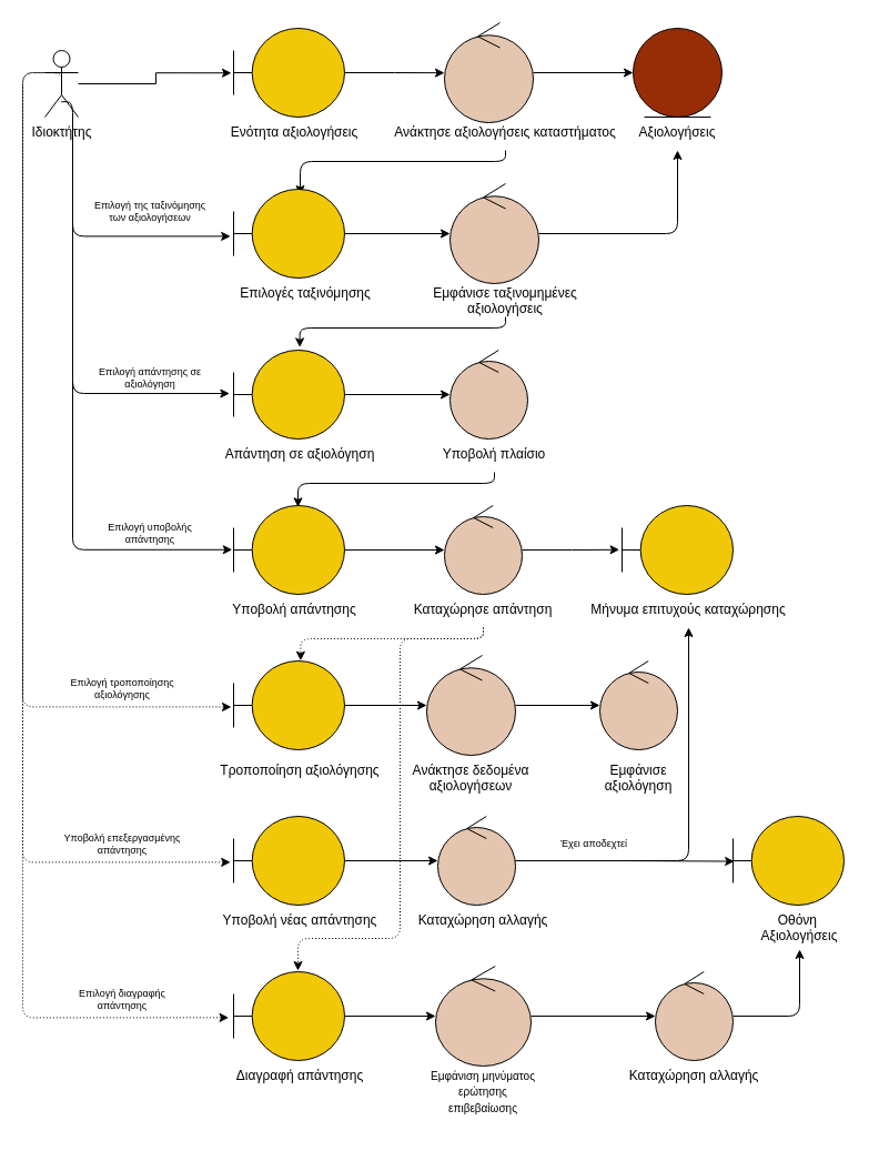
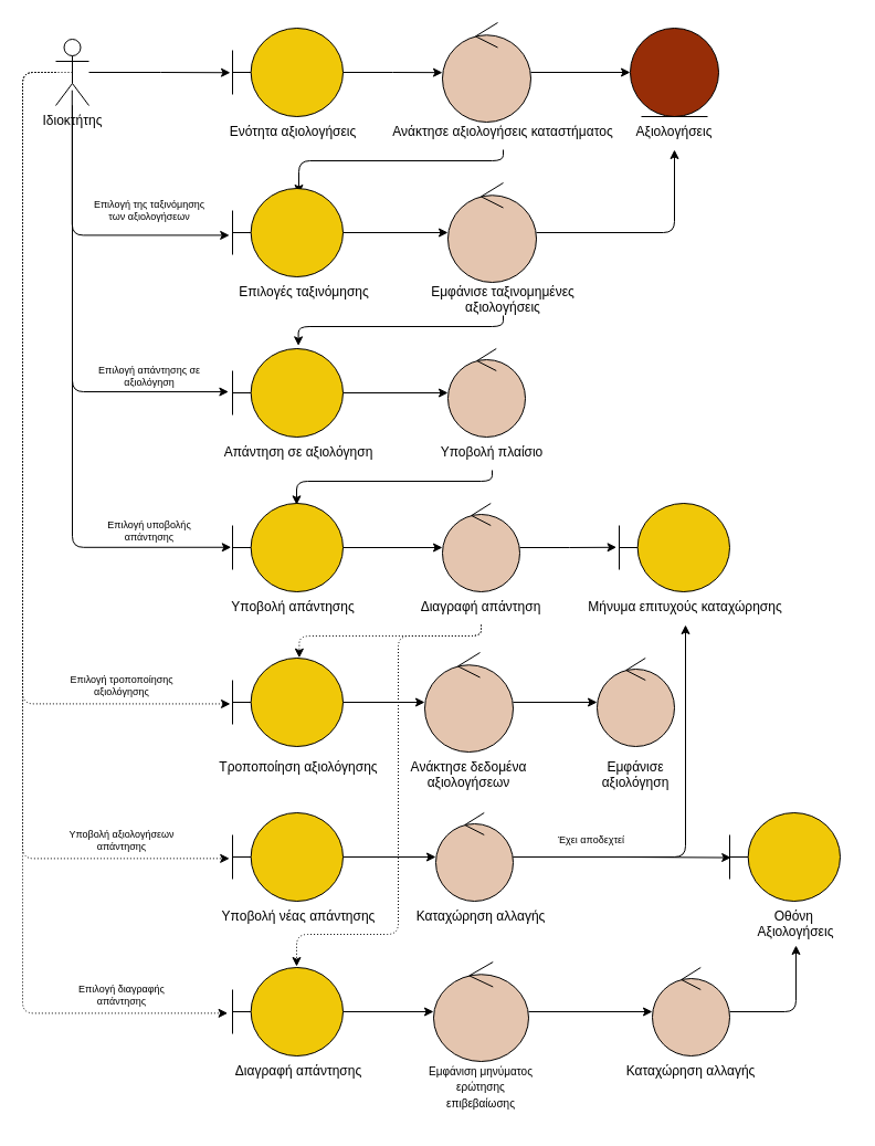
- <mxCell id="9" value="Ιδιοκτήτης" style="shape=umlActor;verticalLabelPosition=bottom;verticalAlign=top;html=1;" parent="1" vertex="1"><mxGeometry x="40" y="45" width="30" height="60" as="geometry" /></mxCell>
+ <mxCell id="9" value="Ιδιοκτήτης" style="shape=umlActor;verticalLabelPosition=bottom;verticalAlign=top;html=1;" parent="1" vertex="1"><mxGeometry x="50" y="35" width="30" height="60" as="geometry" /></mxCell>
- <mxCell id="64" value="&lt;meta charset=&quot;utf-8&quot;&gt;&lt;span style=&quot;color: rgb(0, 0, 0); font-family: helvetica; font-size: 12px; font-style: normal; font-weight: 400; letter-spacing: normal; text-indent: 0px; text-transform: none; word-spacing: 0px; display: inline; float: none;&quot;&gt;Καταχώρησε απάντηση&lt;/span&gt;" style="text;whiteSpace=wrap;html=1;align=center;labelBackgroundColor=none;" parent="1" vertex="1"><mxGeometry x="355" y="535" width="160" height="30" as="geometry" /></mxCell>
+ <mxCell id="64" value="&lt;meta charset=&quot;utf-8&quot;&gt;&lt;span style=&quot;color: rgb(0, 0, 0); font-family: helvetica; font-size: 12px; font-style: normal; font-weight: 400; letter-spacing: normal; text-indent: 0px; text-transform: none; word-spacing: 0px; display: inline; float: none;&quot;&gt;Διαγραφή απάντηση&lt;/span&gt;" style="text;whiteSpace=wrap;html=1;align=center;labelBackgroundColor=none;" parent="1" vertex="1"><mxGeometry x="355" y="535" width="160" height="30" as="geometry" /></mxCell>
- <mxCell id="53" value="Υποβολή επεξεργασμένης απάντησης" style="text;html=1;strokeColor=none;fillColor=none;align=center;verticalAlign=middle;whiteSpace=wrap;rounded=0;fontSize=9;" parent="1" vertex="1"><mxGeometry x="50" y="745" width="120" height="30" as="geometry" /></mxCell>
+ <mxCell id="53" value="Υποβολή αξιολογήσεων απάντησης" style="text;html=1;strokeColor=none;fillColor=none;align=center;verticalAlign=middle;whiteSpace=wrap;rounded=0;fontSize=9;" parent="1" vertex="1"><mxGeometry x="50" y="745" width="120" height="30" as="geometry" /></mxCell>
